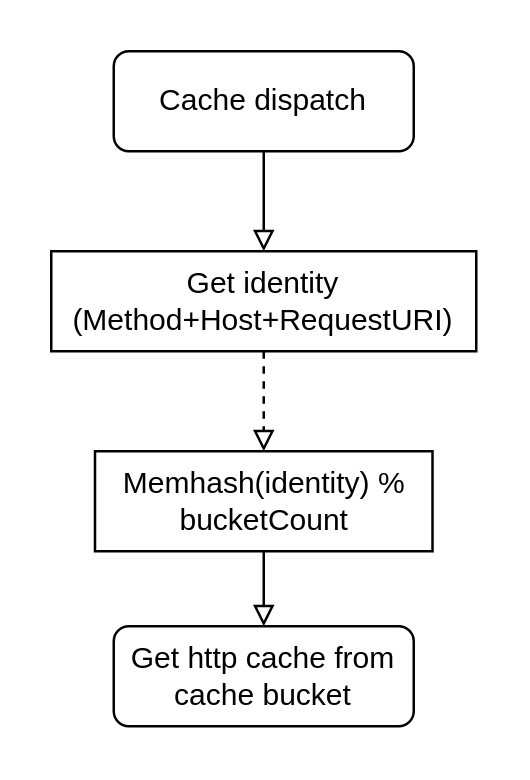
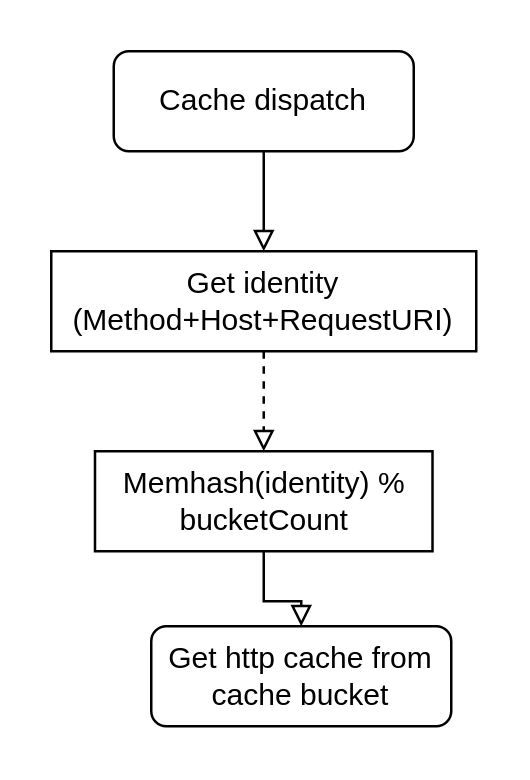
- <mxCell id="4" value="Get http cache from cache bucket" style="rounded=1;whiteSpace=wrap;html=1;fontSize=12;glass=0;strokeWidth=1;shadow=0;" parent="1" vertex="1"><mxGeometry x="45" y="250" width="120" height="40" as="geometry" /></mxCell>
+ <mxCell id="4" value="Get http cache from cache bucket" style="rounded=1;whiteSpace=wrap;html=1;fontSize=12;glass=0;strokeWidth=1;shadow=0;" parent="1" vertex="1"><mxGeometry x="60" y="250" width="120" height="40" as="geometry" /></mxCell>
